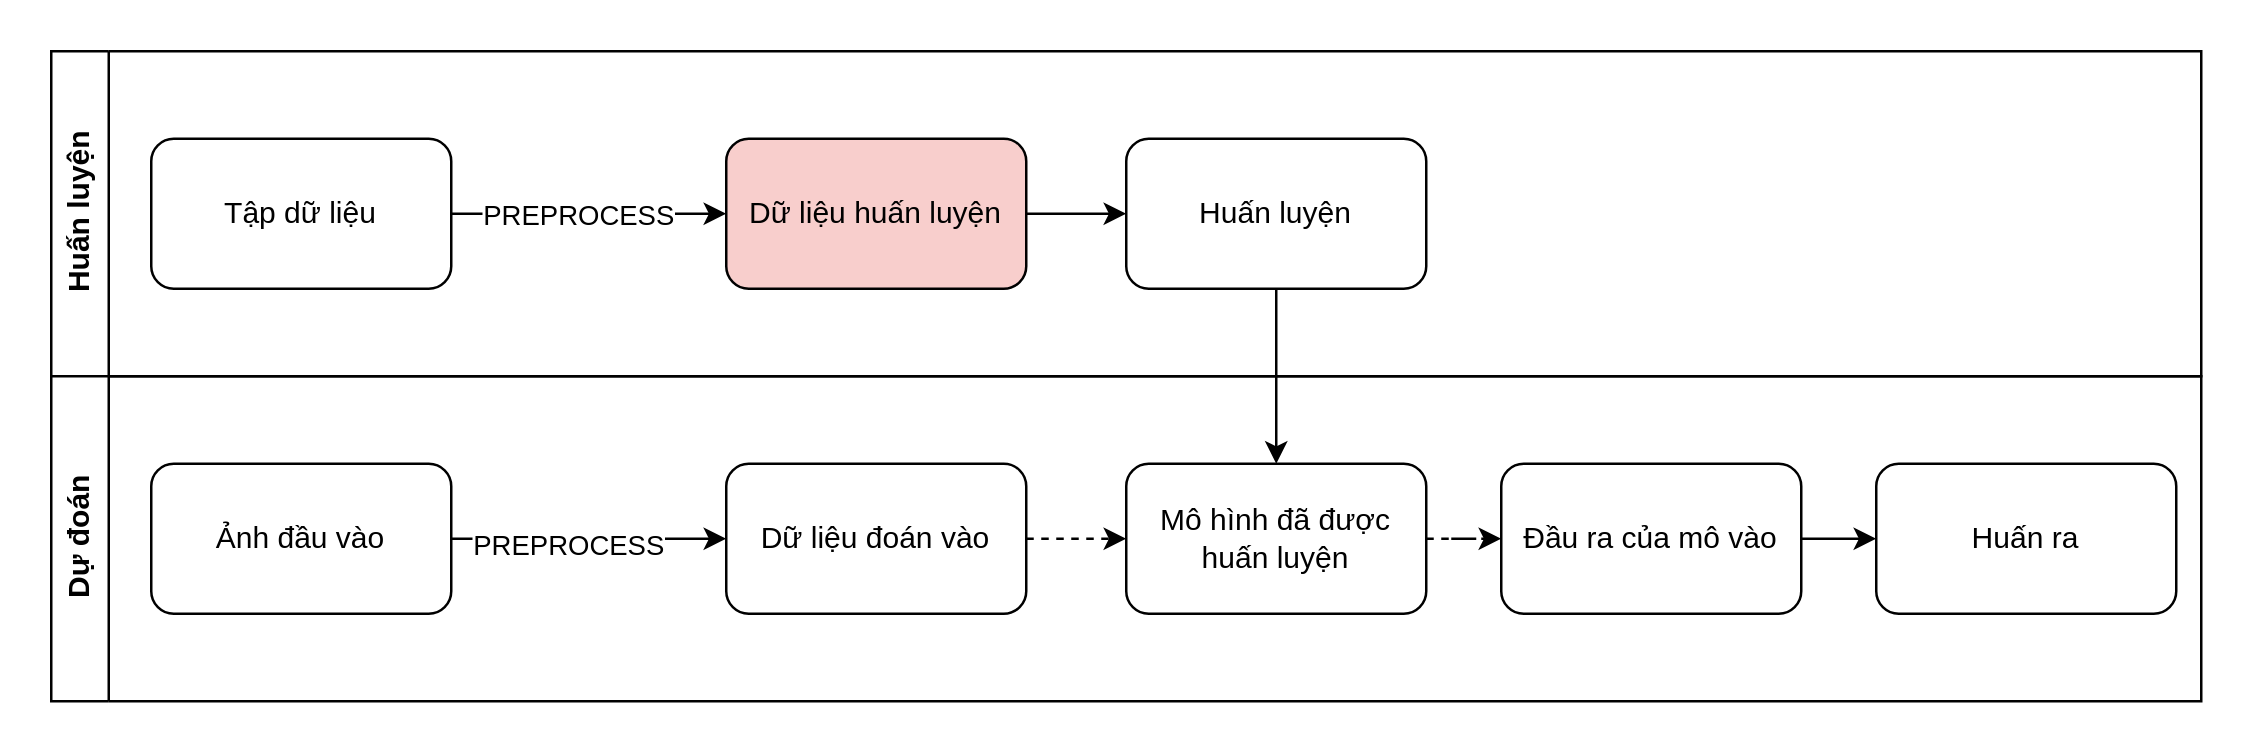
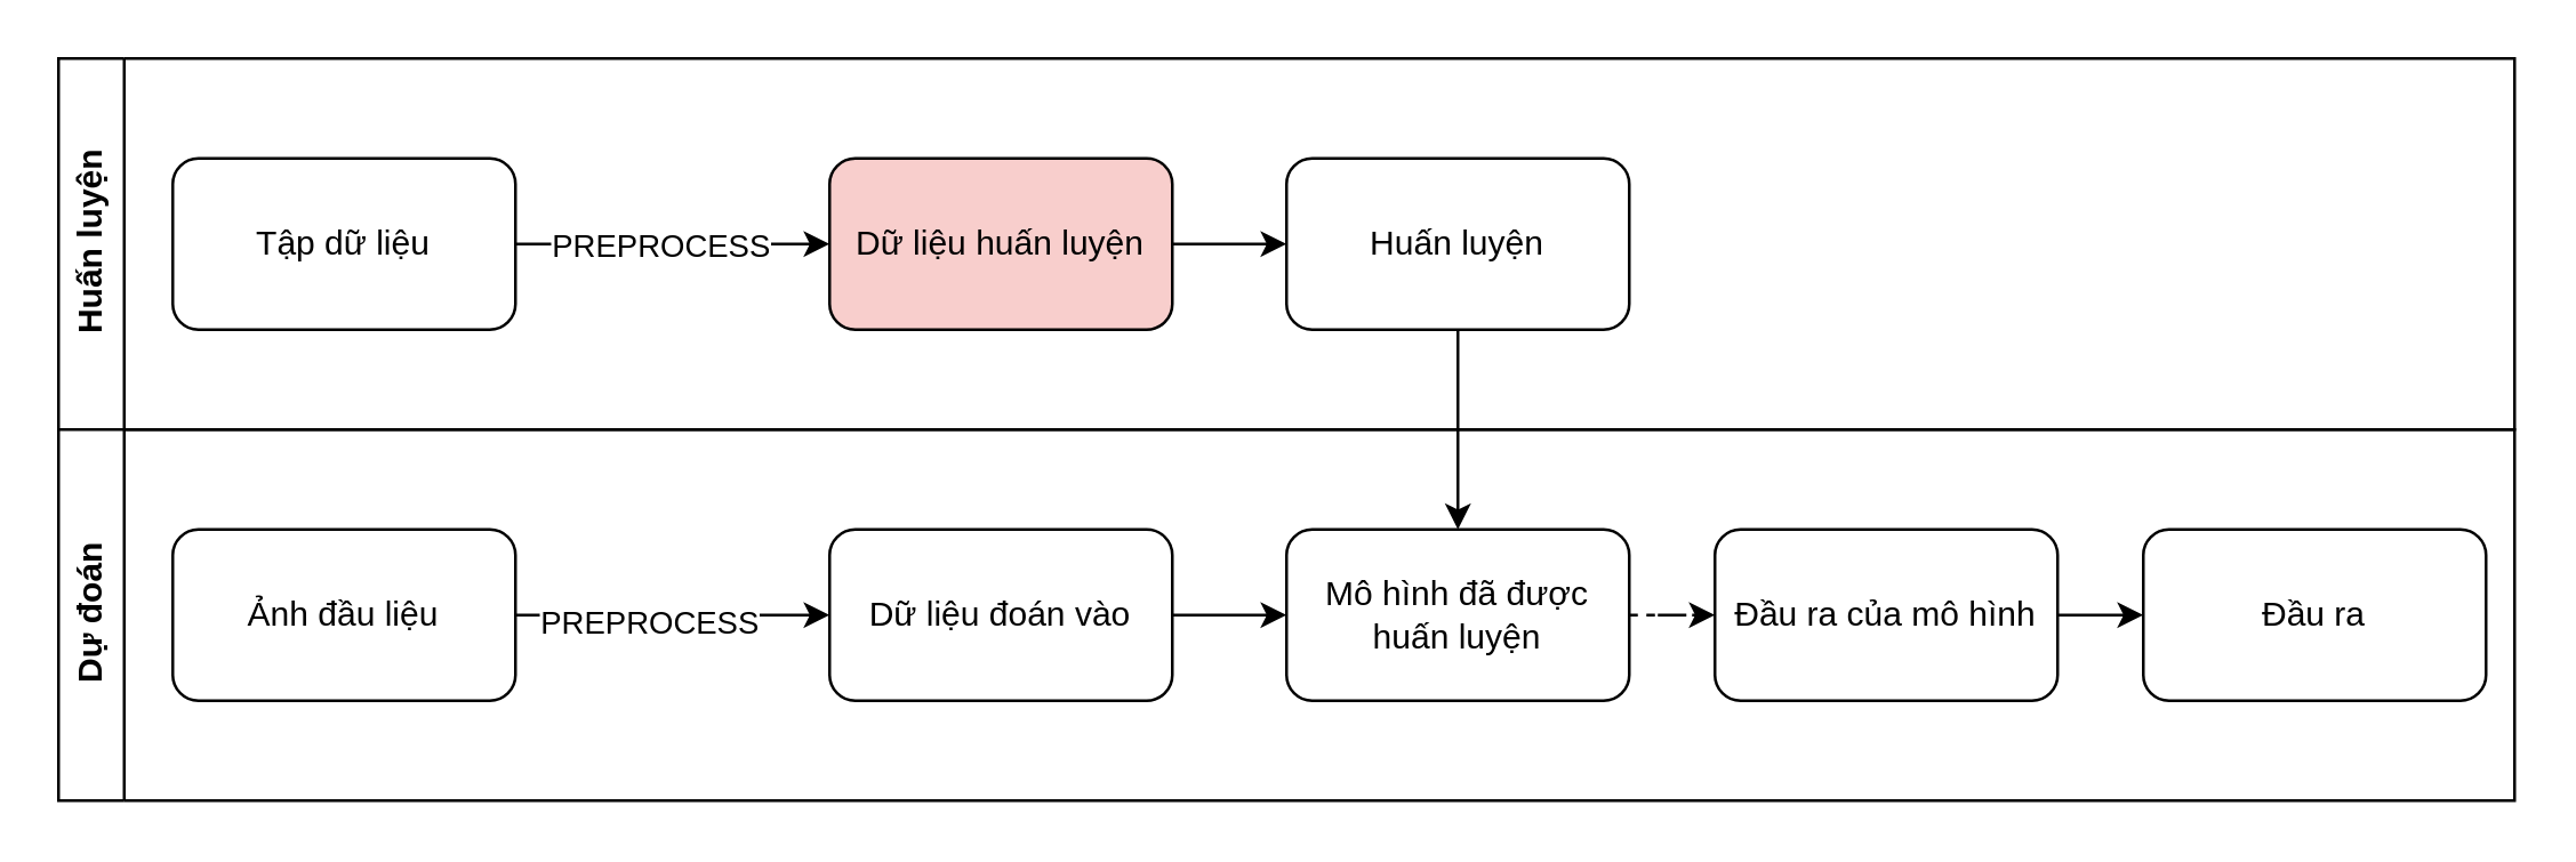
- <mxCell id="12" value="Ảnh đầu vào" style="rounded=1;whiteSpace=wrap;html=1;" parent="9" vertex="1"><mxGeometry x="40" y="35" width="120" height="60" as="geometry" /></mxCell>
+ <mxCell id="12" value="Ảnh đầu liệu" style="rounded=1;whiteSpace=wrap;html=1;" parent="9" vertex="1"><mxGeometry x="40" y="35" width="120" height="60" as="geometry" /></mxCell>
- <mxCell id="13" value="" style="edgeStyle=orthogonalEdgeStyle;rounded=0;orthogonalLoop=1;jettySize=auto;html=1;dashed=1;" parent="9" source="14" target="15" edge="1"><mxGeometry relative="1" as="geometry" /></mxCell>
+ <mxCell id="13" value="" style="edgeStyle=orthogonalEdgeStyle;rounded=0;orthogonalLoop=1;jettySize=auto;html=1;" parent="9" source="14" target="15" edge="1"><mxGeometry relative="1" as="geometry" /></mxCell>
- <mxCell id="17" value="Đầu ra của mô vào" style="rounded=1;whiteSpace=wrap;html=1;" parent="9" vertex="1"><mxGeometry x="580" y="35" width="120" height="60" as="geometry" /></mxCell>
+ <mxCell id="17" value="Đầu ra của mô hình" style="rounded=1;whiteSpace=wrap;html=1;" parent="9" vertex="1"><mxGeometry x="580" y="35" width="120" height="60" as="geometry" /></mxCell>
- <mxCell id="19" value="Huấn ra" style="rounded=1;whiteSpace=wrap;html=1;" parent="9" vertex="1"><mxGeometry x="730" y="35" width="120" height="60" as="geometry" /></mxCell>
+ <mxCell id="19" value="Đầu ra" style="rounded=1;whiteSpace=wrap;html=1;" parent="9" vertex="1"><mxGeometry x="730" y="35" width="120" height="60" as="geometry" /></mxCell>
